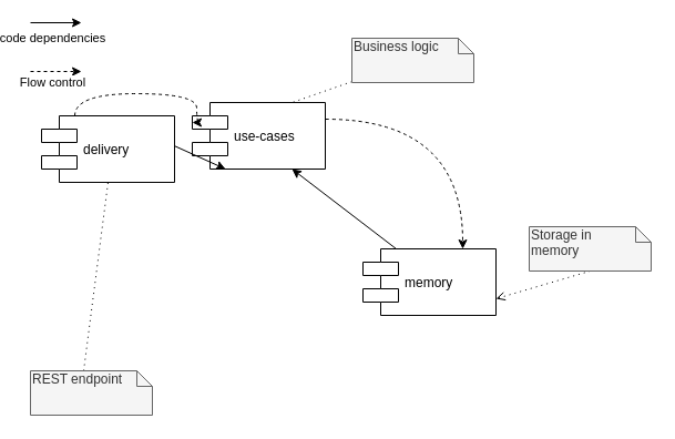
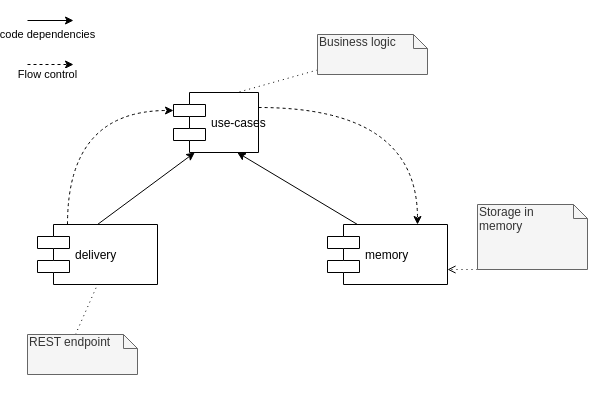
- <mxCell id="3" value="use-cases" style="shape=component;align=left;spacingLeft=36;" vertex="1" parent="1"><mxGeometry x="166" y="92" width="120" height="60" as="geometry" /></mxCell>
+ <mxCell id="3" value="use-cases" style="shape=component;align=left;spacingLeft=36;" vertex="1" parent="1"><mxGeometry x="166" y="92" width="85" height="60" as="geometry" /></mxCell>
- <mxCell id="6" value="delivery" style="shape=component;align=left;spacingLeft=36;" vertex="1" parent="1"><mxGeometry x="30" y="104" width="120" height="60" as="geometry" /></mxCell>
+ <mxCell id="6" value="delivery" style="shape=component;align=left;spacingLeft=36;" vertex="1" parent="1"><mxGeometry x="30" y="224" width="120" height="60" as="geometry" /></mxCell>
- <mxCell id="14" value="Storage in &lt;br&gt;memory" style="shape=note;whiteSpace=wrap;html=1;size=14;verticalAlign=top;align=left;spacingTop=-6;fillColor=#f5f5f5;strokeColor=#666666;fontColor=#333333;" vertex="1" parent="1"><mxGeometry x="470" y="204" width="110" height="40" as="geometry" /></mxCell>
+ <mxCell id="14" value="Storage in &lt;br&gt;memory" style="shape=note;whiteSpace=wrap;html=1;size=14;verticalAlign=top;align=left;spacingTop=-6;fillColor=#f5f5f5;strokeColor=#666666;fontColor=#333333;" vertex="1" parent="1"><mxGeometry x="470" y="204" width="110" height="65" as="geometry" /></mxCell>
